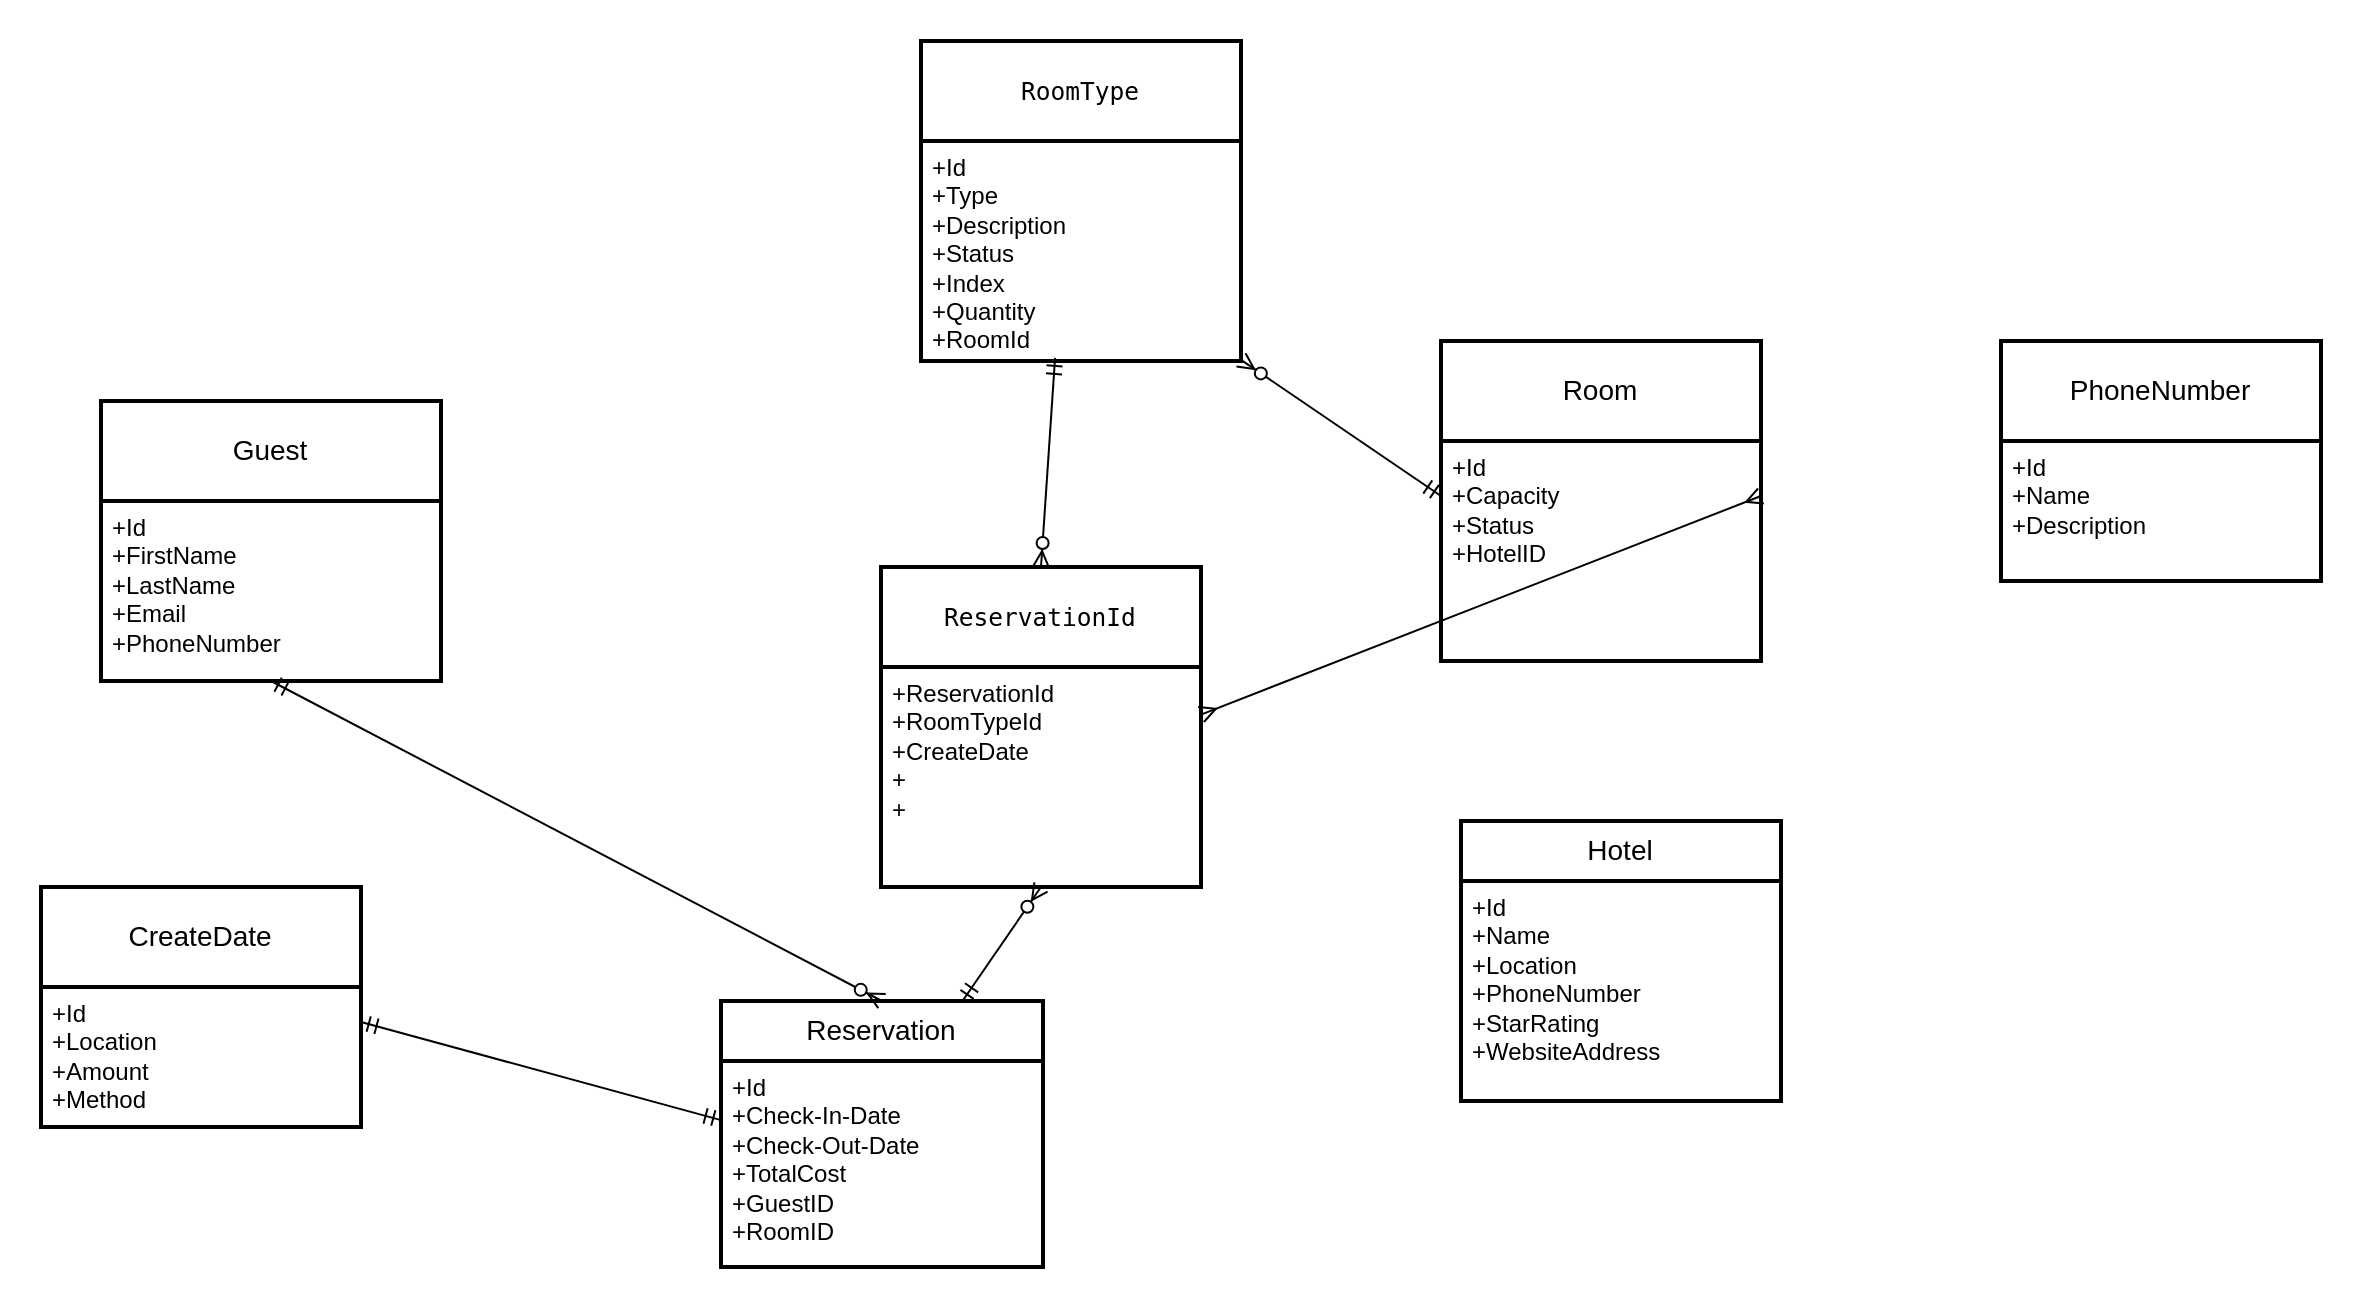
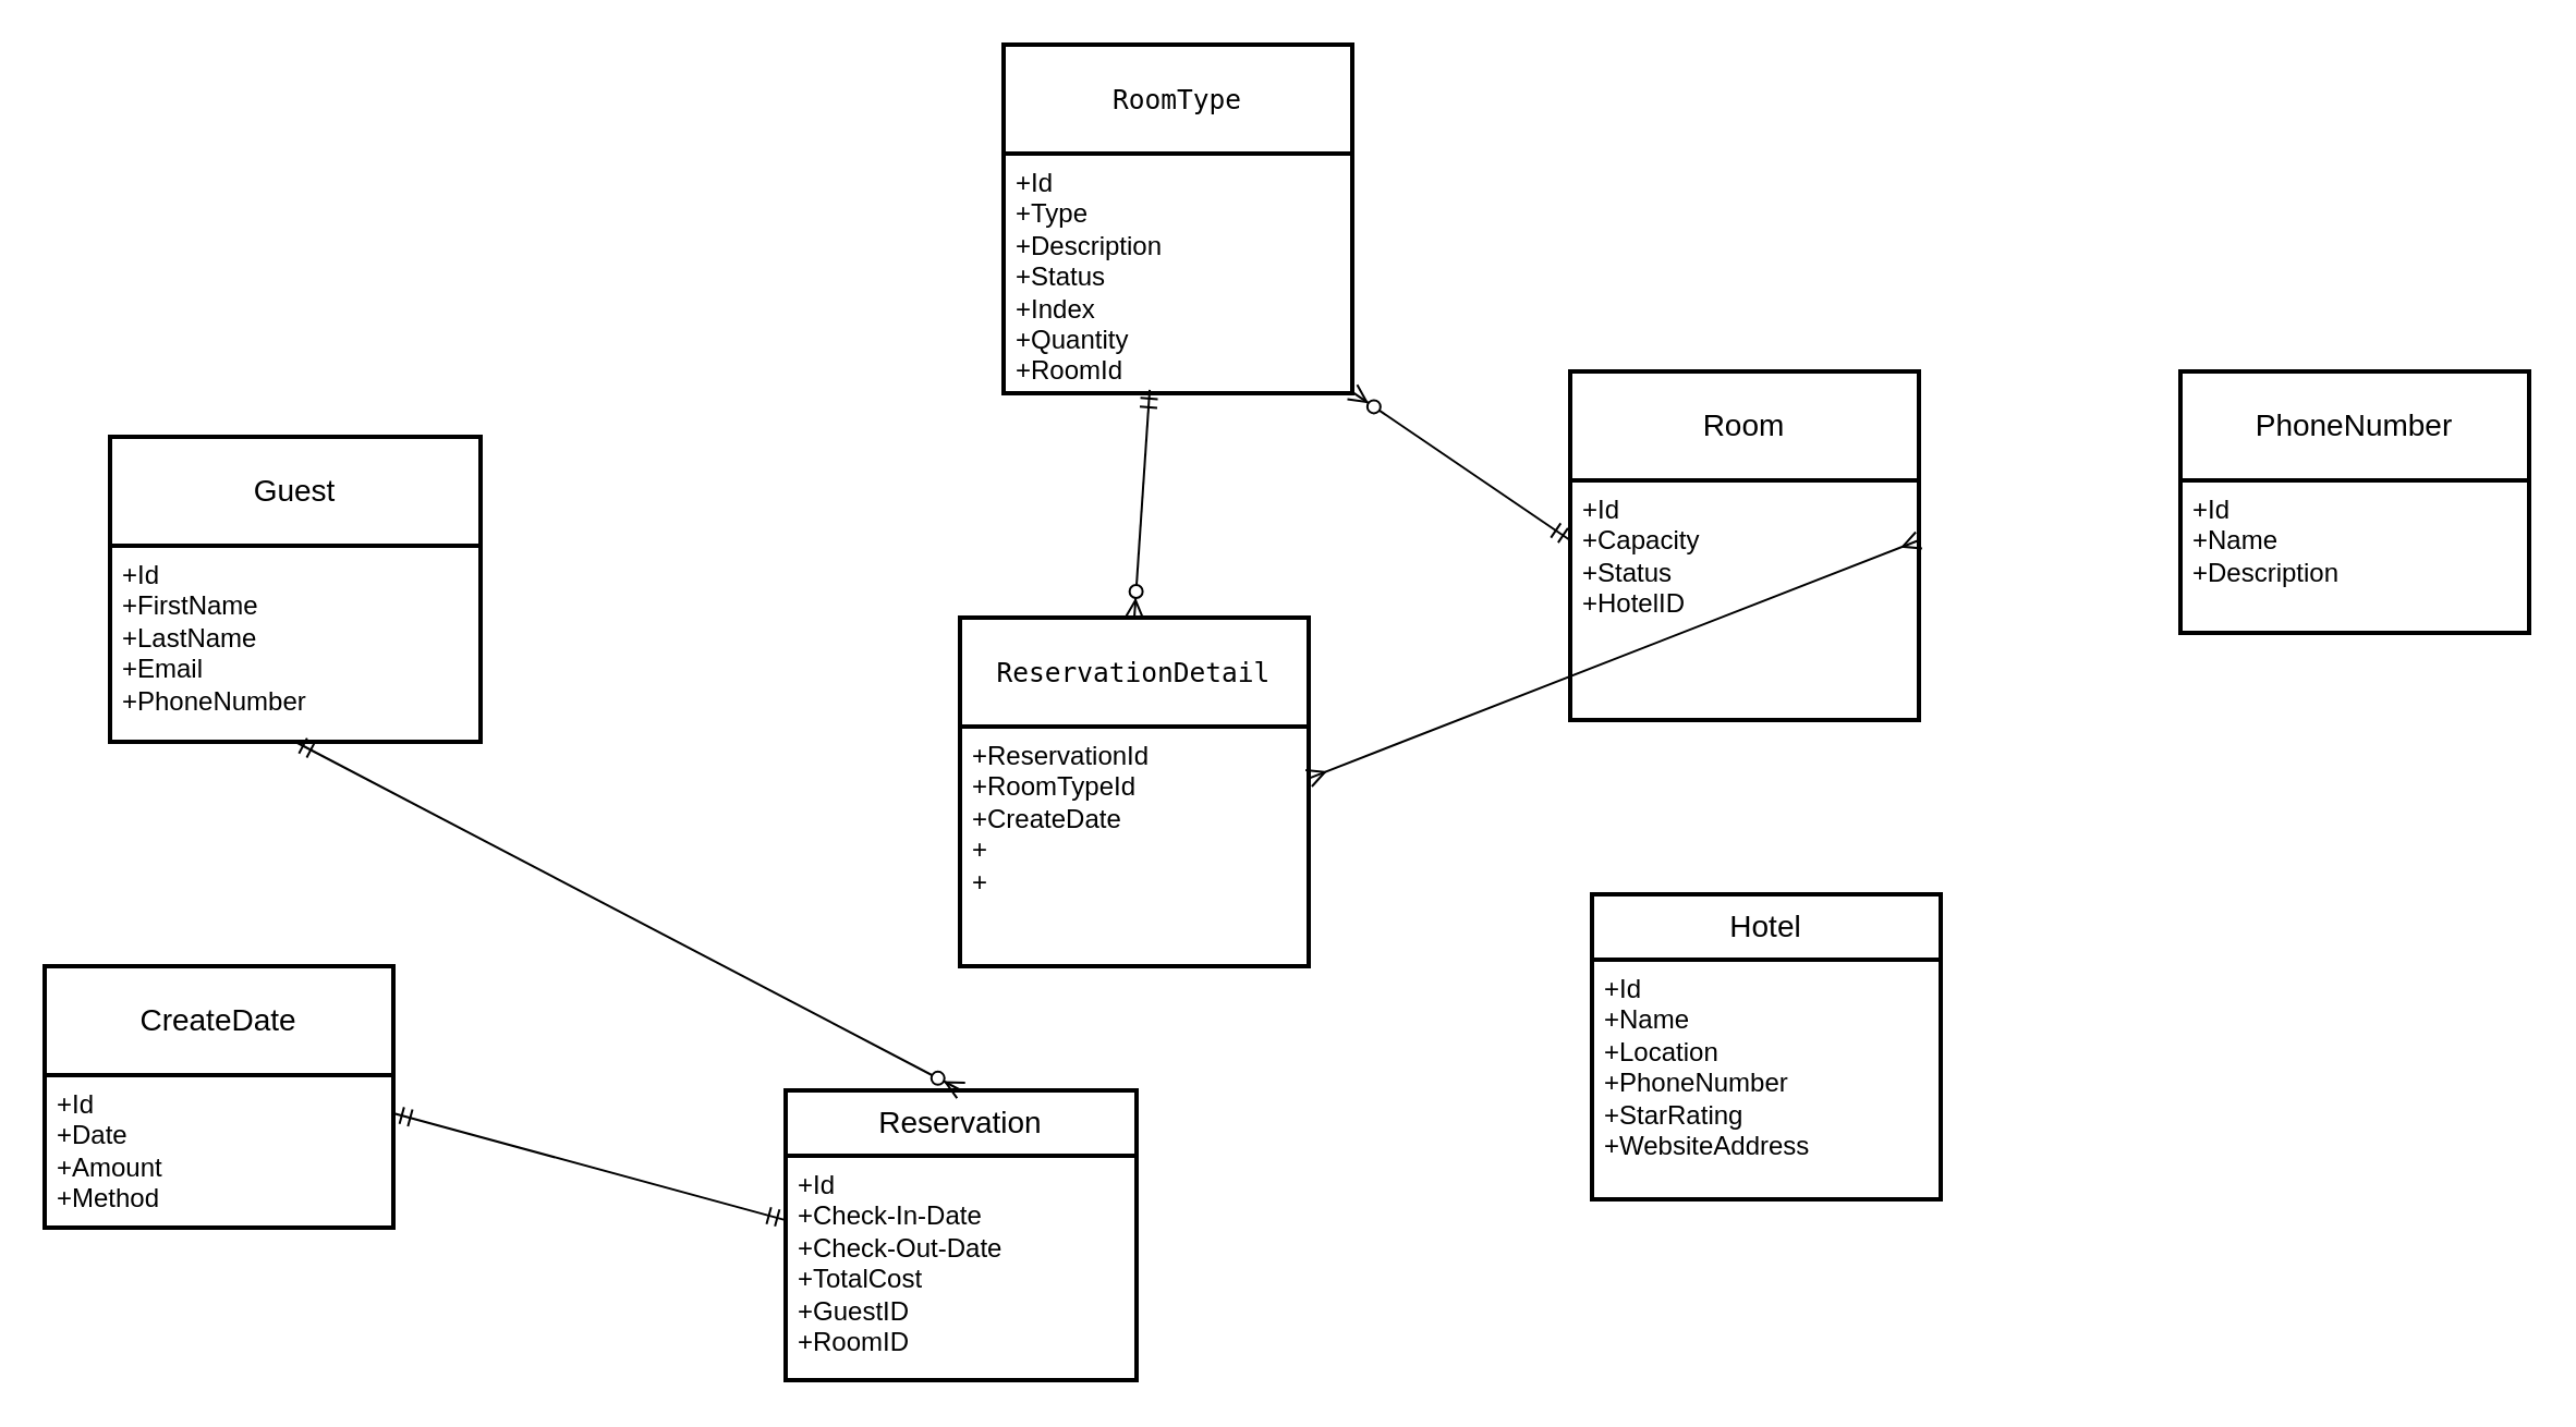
- <mxCell id="20" value="&lt;code style=&quot;border: 0px solid rgb(217, 217, 227); box-sizing: border-box; --tw-border-spacing-x: 0; --tw-border-spacing-y: 0; --tw-translate-x: 0; --tw-translate-y: 0; --tw-rotate: 0; --tw-skew-x: 0; --tw-skew-y: 0; --tw-scale-x: 1; --tw-scale-y: 1; --tw-pan-x: ; --tw-pan-y: ; --tw-pinch-zoom: ; --tw-scroll-snap-strictness: proximity; --tw-gradient-from-position: ; --tw-gradient-via-position: ; --tw-gradient-to-position: ; --tw-ordinal: ; --tw-slashed-zero: ; --tw-numeric-figure: ; --tw-numeric-spacing: ; --tw-numeric-fraction: ; --tw-ring-inset: ; --tw-ring-offset-width: 0px; --tw-ring-offset-color: #fff; --tw-ring-color: rgba(69,89,164,.5); --tw-ring-offset-shadow: 0 0 transparent; --tw-ring-shadow: 0 0 transparent; --tw-shadow: 0 0 transparent; --tw-shadow-colored: 0 0 transparent; --tw-blur: ; --tw-brightness: ; --tw-contrast: ; --tw-grayscale: ; --tw-hue-rotate: ; --tw-invert: ; --tw-saturate: ; --tw-sepia: ; --tw-drop-shadow: ; --tw-backdrop-blur: ; --tw-backdrop-brightness: ; --tw-backdrop-contrast: ; --tw-backdrop-grayscale: ; --tw-backdrop-hue-rotate: ; --tw-backdrop-invert: ; --tw-backdrop-opacity: ; --tw-backdrop-saturate: ; --tw-backdrop-sepia: ; font-size: 0.875em; color: var(--tw-prose-code); font-family: &amp;quot;Söhne Mono&amp;quot;, Monaco, &amp;quot;Andale Mono&amp;quot;, &amp;quot;Ubuntu Mono&amp;quot;, monospace !important;&quot;&gt;ReservationId&lt;/code&gt;" style="swimlane;childLayout=stackLayout;horizontal=1;startSize=50;horizontalStack=0;rounded=1;fontSize=14;fontStyle=0;strokeWidth=2;resizeParent=0;resizeLast=1;shadow=0;dashed=0;align=center;arcSize=0;whiteSpace=wrap;html=1;" vertex="1" parent="1"><mxGeometry x="440" y="283" width="160" height="160" as="geometry" /></mxCell>
+ <mxCell id="20" value="&lt;code style=&quot;border: 0px solid rgb(217, 217, 227); box-sizing: border-box; --tw-border-spacing-x: 0; --tw-border-spacing-y: 0; --tw-translate-x: 0; --tw-translate-y: 0; --tw-rotate: 0; --tw-skew-x: 0; --tw-skew-y: 0; --tw-scale-x: 1; --tw-scale-y: 1; --tw-pan-x: ; --tw-pan-y: ; --tw-pinch-zoom: ; --tw-scroll-snap-strictness: proximity; --tw-gradient-from-position: ; --tw-gradient-via-position: ; --tw-gradient-to-position: ; --tw-ordinal: ; --tw-slashed-zero: ; --tw-numeric-figure: ; --tw-numeric-spacing: ; --tw-numeric-fraction: ; --tw-ring-inset: ; --tw-ring-offset-width: 0px; --tw-ring-offset-color: #fff; --tw-ring-color: rgba(69,89,164,.5); --tw-ring-offset-shadow: 0 0 transparent; --tw-ring-shadow: 0 0 transparent; --tw-shadow: 0 0 transparent; --tw-shadow-colored: 0 0 transparent; --tw-blur: ; --tw-brightness: ; --tw-contrast: ; --tw-grayscale: ; --tw-hue-rotate: ; --tw-invert: ; --tw-saturate: ; --tw-sepia: ; --tw-drop-shadow: ; --tw-backdrop-blur: ; --tw-backdrop-brightness: ; --tw-backdrop-contrast: ; --tw-backdrop-grayscale: ; --tw-backdrop-hue-rotate: ; --tw-backdrop-invert: ; --tw-backdrop-opacity: ; --tw-backdrop-saturate: ; --tw-backdrop-sepia: ; font-size: 0.875em; color: var(--tw-prose-code); font-family: &amp;quot;Söhne Mono&amp;quot;, Monaco, &amp;quot;Andale Mono&amp;quot;, &amp;quot;Ubuntu Mono&amp;quot;, monospace !important;&quot;&gt;ReservationDetail&lt;/code&gt;" style="swimlane;childLayout=stackLayout;horizontal=1;startSize=50;horizontalStack=0;rounded=1;fontSize=14;fontStyle=0;strokeWidth=2;resizeParent=0;resizeLast=1;shadow=0;dashed=0;align=center;arcSize=0;whiteSpace=wrap;html=1;" vertex="1" parent="1"><mxGeometry x="440" y="283" width="160" height="160" as="geometry" /></mxCell>
- <mxCell id="22" value="" style="fontSize=12;html=1;endArrow=ERzeroToMany;startArrow=ERmandOne;rounded=0;exitX=0.75;exitY=0;exitDx=0;exitDy=0;entryX=0.5;entryY=1;entryDx=0;entryDy=0;" edge="1" parent="1" source="6" target="21"><mxGeometry width="100" height="100" relative="1" as="geometry"><mxPoint x="820" y="420" as="sourcePoint" /><mxPoint x="820" y="330" as="targetPoint" /></mxGeometry></mxCell>
- <mxCell id="5" value="+Id&lt;br&gt;+Location&lt;br&gt;+Amount&lt;br&gt;+Method" style="align=left;strokeColor=none;fillColor=none;spacingLeft=4;fontSize=12;verticalAlign=top;resizable=0;rotatable=0;part=1;html=1;" parent="4" vertex="1"><mxGeometry y="50" width="160" height="70" as="geometry" /></mxCell>
+ <mxCell id="5" value="+Id&lt;br&gt;+Date&lt;br&gt;+Amount&lt;br&gt;+Method" style="align=left;strokeColor=none;fillColor=none;spacingLeft=4;fontSize=12;verticalAlign=top;resizable=0;rotatable=0;part=1;html=1;" parent="4" vertex="1"><mxGeometry y="50" width="160" height="70" as="geometry" /></mxCell>
